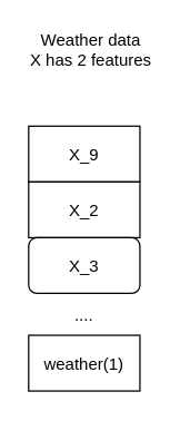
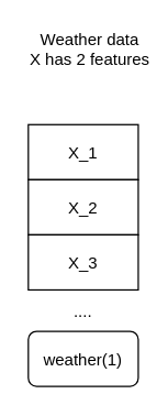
- <mxCell id="2" value="X_9" style="rounded=0;" vertex="1" parent="1"><mxGeometry x="20" y="90" width="80" height="40" as="geometry" /></mxCell>
+ <mxCell id="2" value="X_1" style="rounded=0;" vertex="1" parent="1"><mxGeometry x="20" y="90" width="80" height="40" as="geometry" /></mxCell>
- <mxCell id="4" value="X_3" style="rounded=1;" vertex="1" parent="1"><mxGeometry x="20" y="170" width="80" height="40" as="geometry" /></mxCell>
+ <mxCell id="4" value="X_3" style="rounded=0;" vertex="1" parent="1"><mxGeometry x="20" y="170" width="80" height="40" as="geometry" /></mxCell>
- <mxCell id="5" value="weather(1)" style="rounded=0;" vertex="1" parent="1"><mxGeometry x="20" y="240" width="80" height="40" as="geometry" /></mxCell>
+ <mxCell id="5" value="weather(1)" style="rounded=1;" vertex="1" parent="1"><mxGeometry x="20" y="240" width="80" height="40" as="geometry" /></mxCell>
